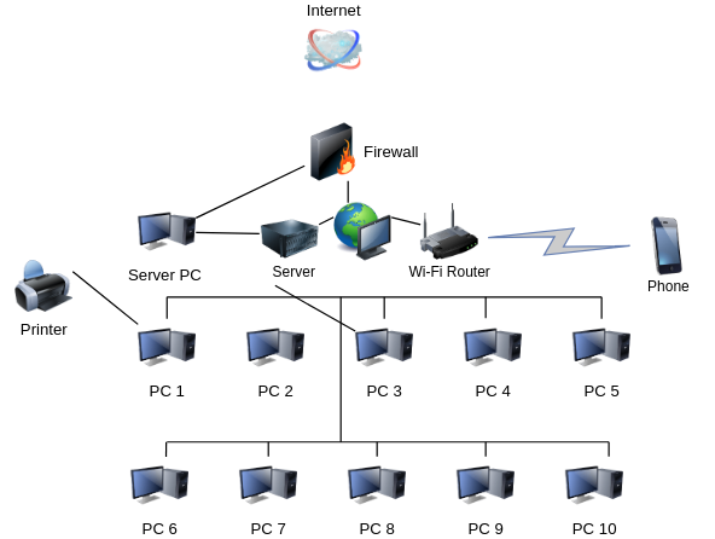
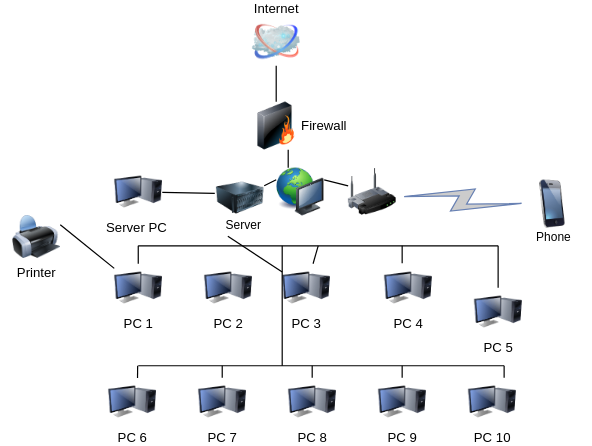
- <mxCell id="5" style="edgeStyle=none;rounded=0;html=1;labelBackgroundColor=none;endArrow=none;strokeWidth=2;fontFamily=Verdana;fontSize=22;" parent="1" source="6" target="15" edge="1"><mxGeometry relative="1" as="geometry" /></mxCell>
+ <mxCell id="5" style="edgeStyle=none;rounded=0;html=1;labelBackgroundColor=none;endArrow=none;strokeWidth=2;fontFamily=Verdana;fontSize=22" parent="1" source="6" target="4" edge="1"><mxGeometry relative="1" as="geometry" /></mxCell>
- <mxCell id="41" value="Wi-Fi Router" style="text;html=1;align=center;verticalAlign=middle;resizable=0;points=[];autosize=1;fontSize=20;" vertex="1" parent="1"><mxGeometry x="555" y="350" width="130" height="30" as="geometry" /></mxCell>
- <mxCell id="12" value="PC 3" style="image;html=1;labelBackgroundColor=#ffffff;image=img/lib/clip_art/computers/Monitor_Tower_128x128.png;rounded=1;shadow=0;comic=0;strokeWidth=2;fontSize=22" vertex="1" parent="1"><mxGeometry x="490" y="430" width="80" height="80" as="geometry" /></mxCell>
+ <mxCell id="12" value="PC 3" style="image;html=1;labelBackgroundColor=#ffffff;image=img/lib/clip_art/computers/Monitor_Tower_128x128.png;rounded=1;shadow=0;comic=0;strokeWidth=2;fontSize=22" vertex="1" parent="1"><mxGeometry x="470" y="430" width="80" height="80" as="geometry" /></mxCell>
- <mxCell id="14" value="PC 5" style="image;html=1;labelBackgroundColor=#ffffff;image=img/lib/clip_art/computers/Monitor_Tower_128x128.png;rounded=1;shadow=0;comic=0;strokeWidth=2;fontSize=22" vertex="1" parent="1"><mxGeometry x="790" y="430" width="80" height="80" as="geometry" /></mxCell>
+ <mxCell id="14" value="PC 5" style="image;html=1;labelBackgroundColor=#ffffff;image=img/lib/clip_art/computers/Monitor_Tower_128x128.png;rounded=1;shadow=0;comic=0;strokeWidth=2;fontSize=22" vertex="1" parent="1"><mxGeometry x="790" y="470" width="80" height="80" as="geometry" /></mxCell>
